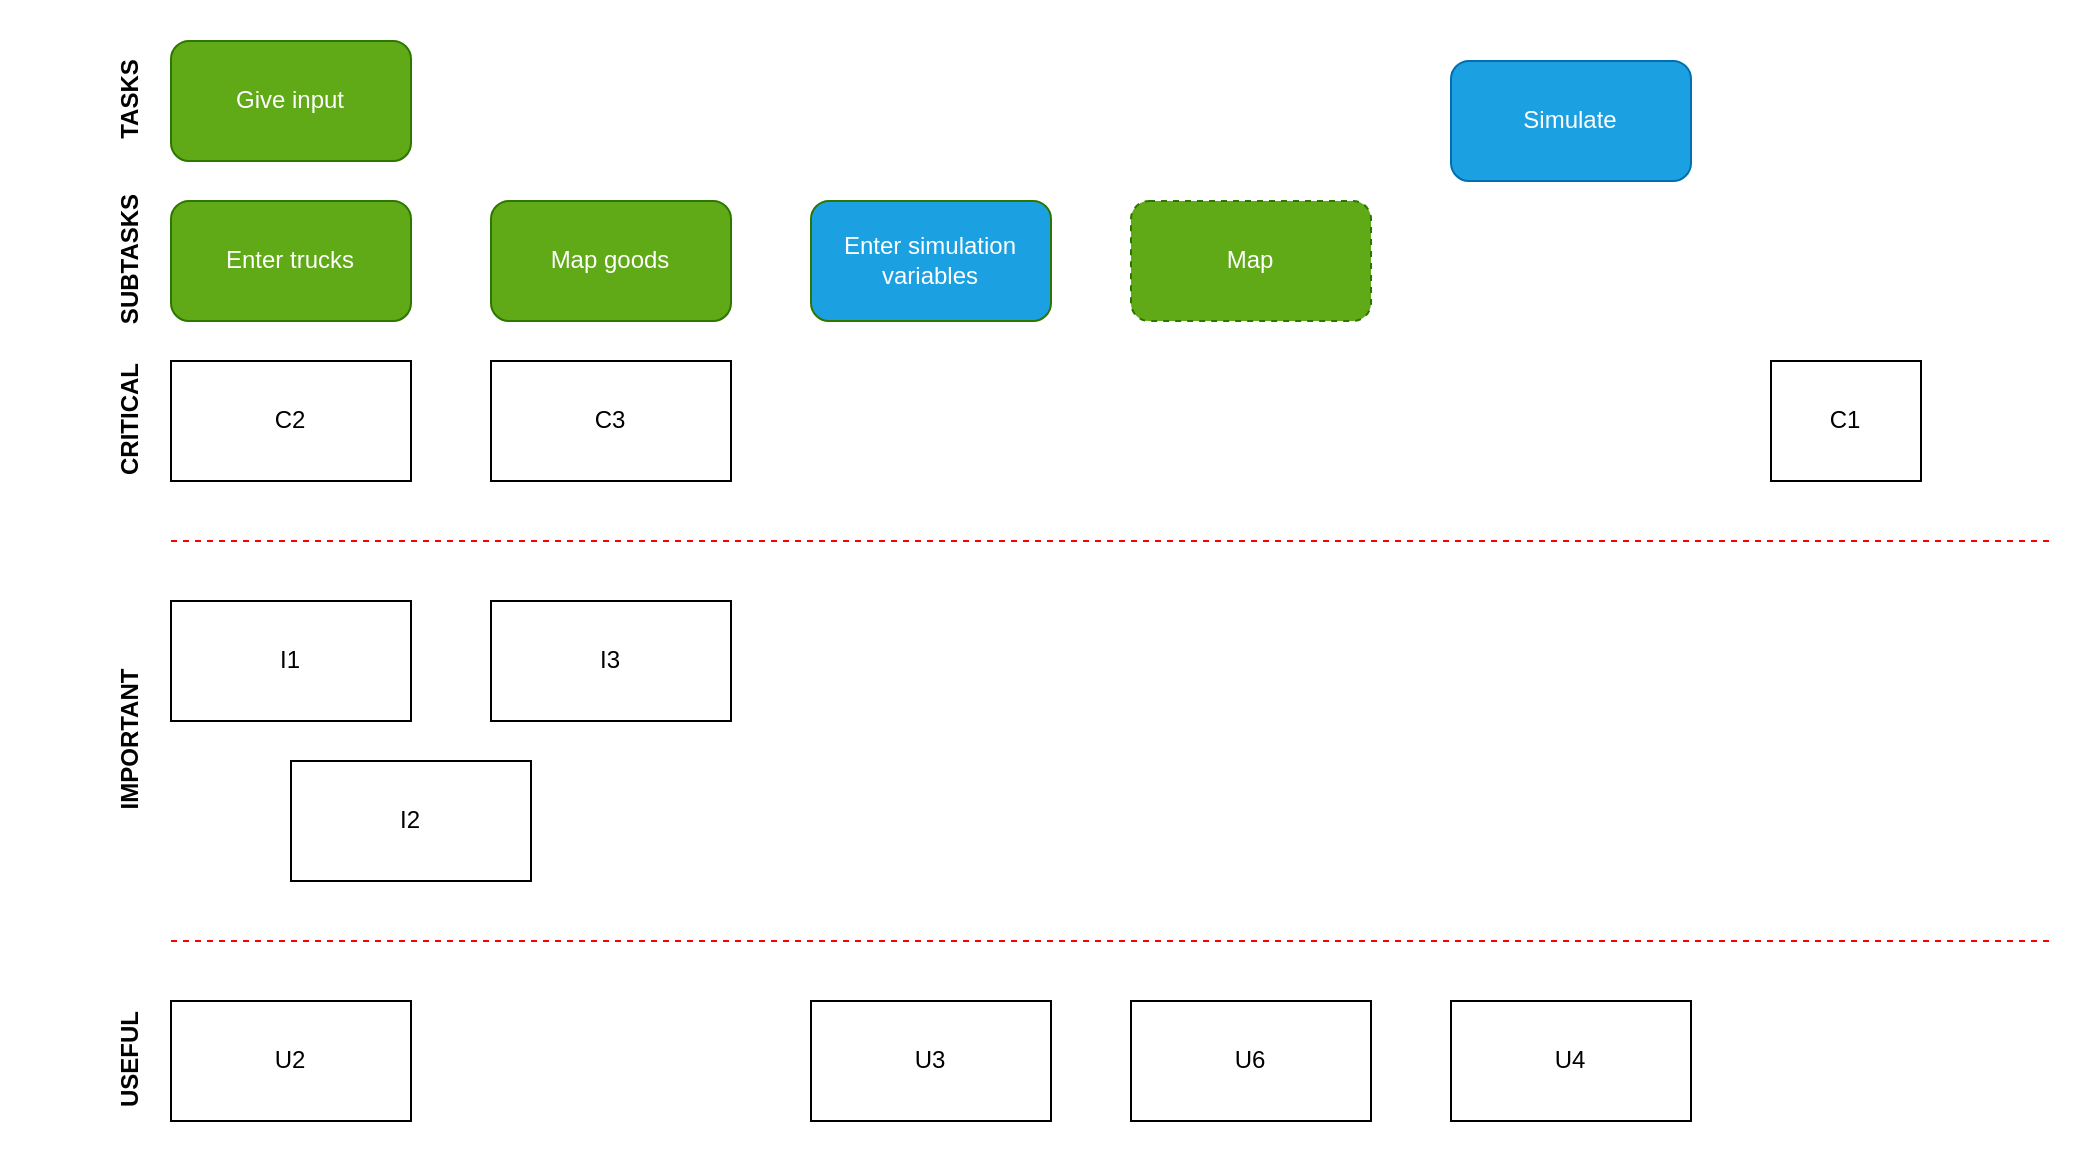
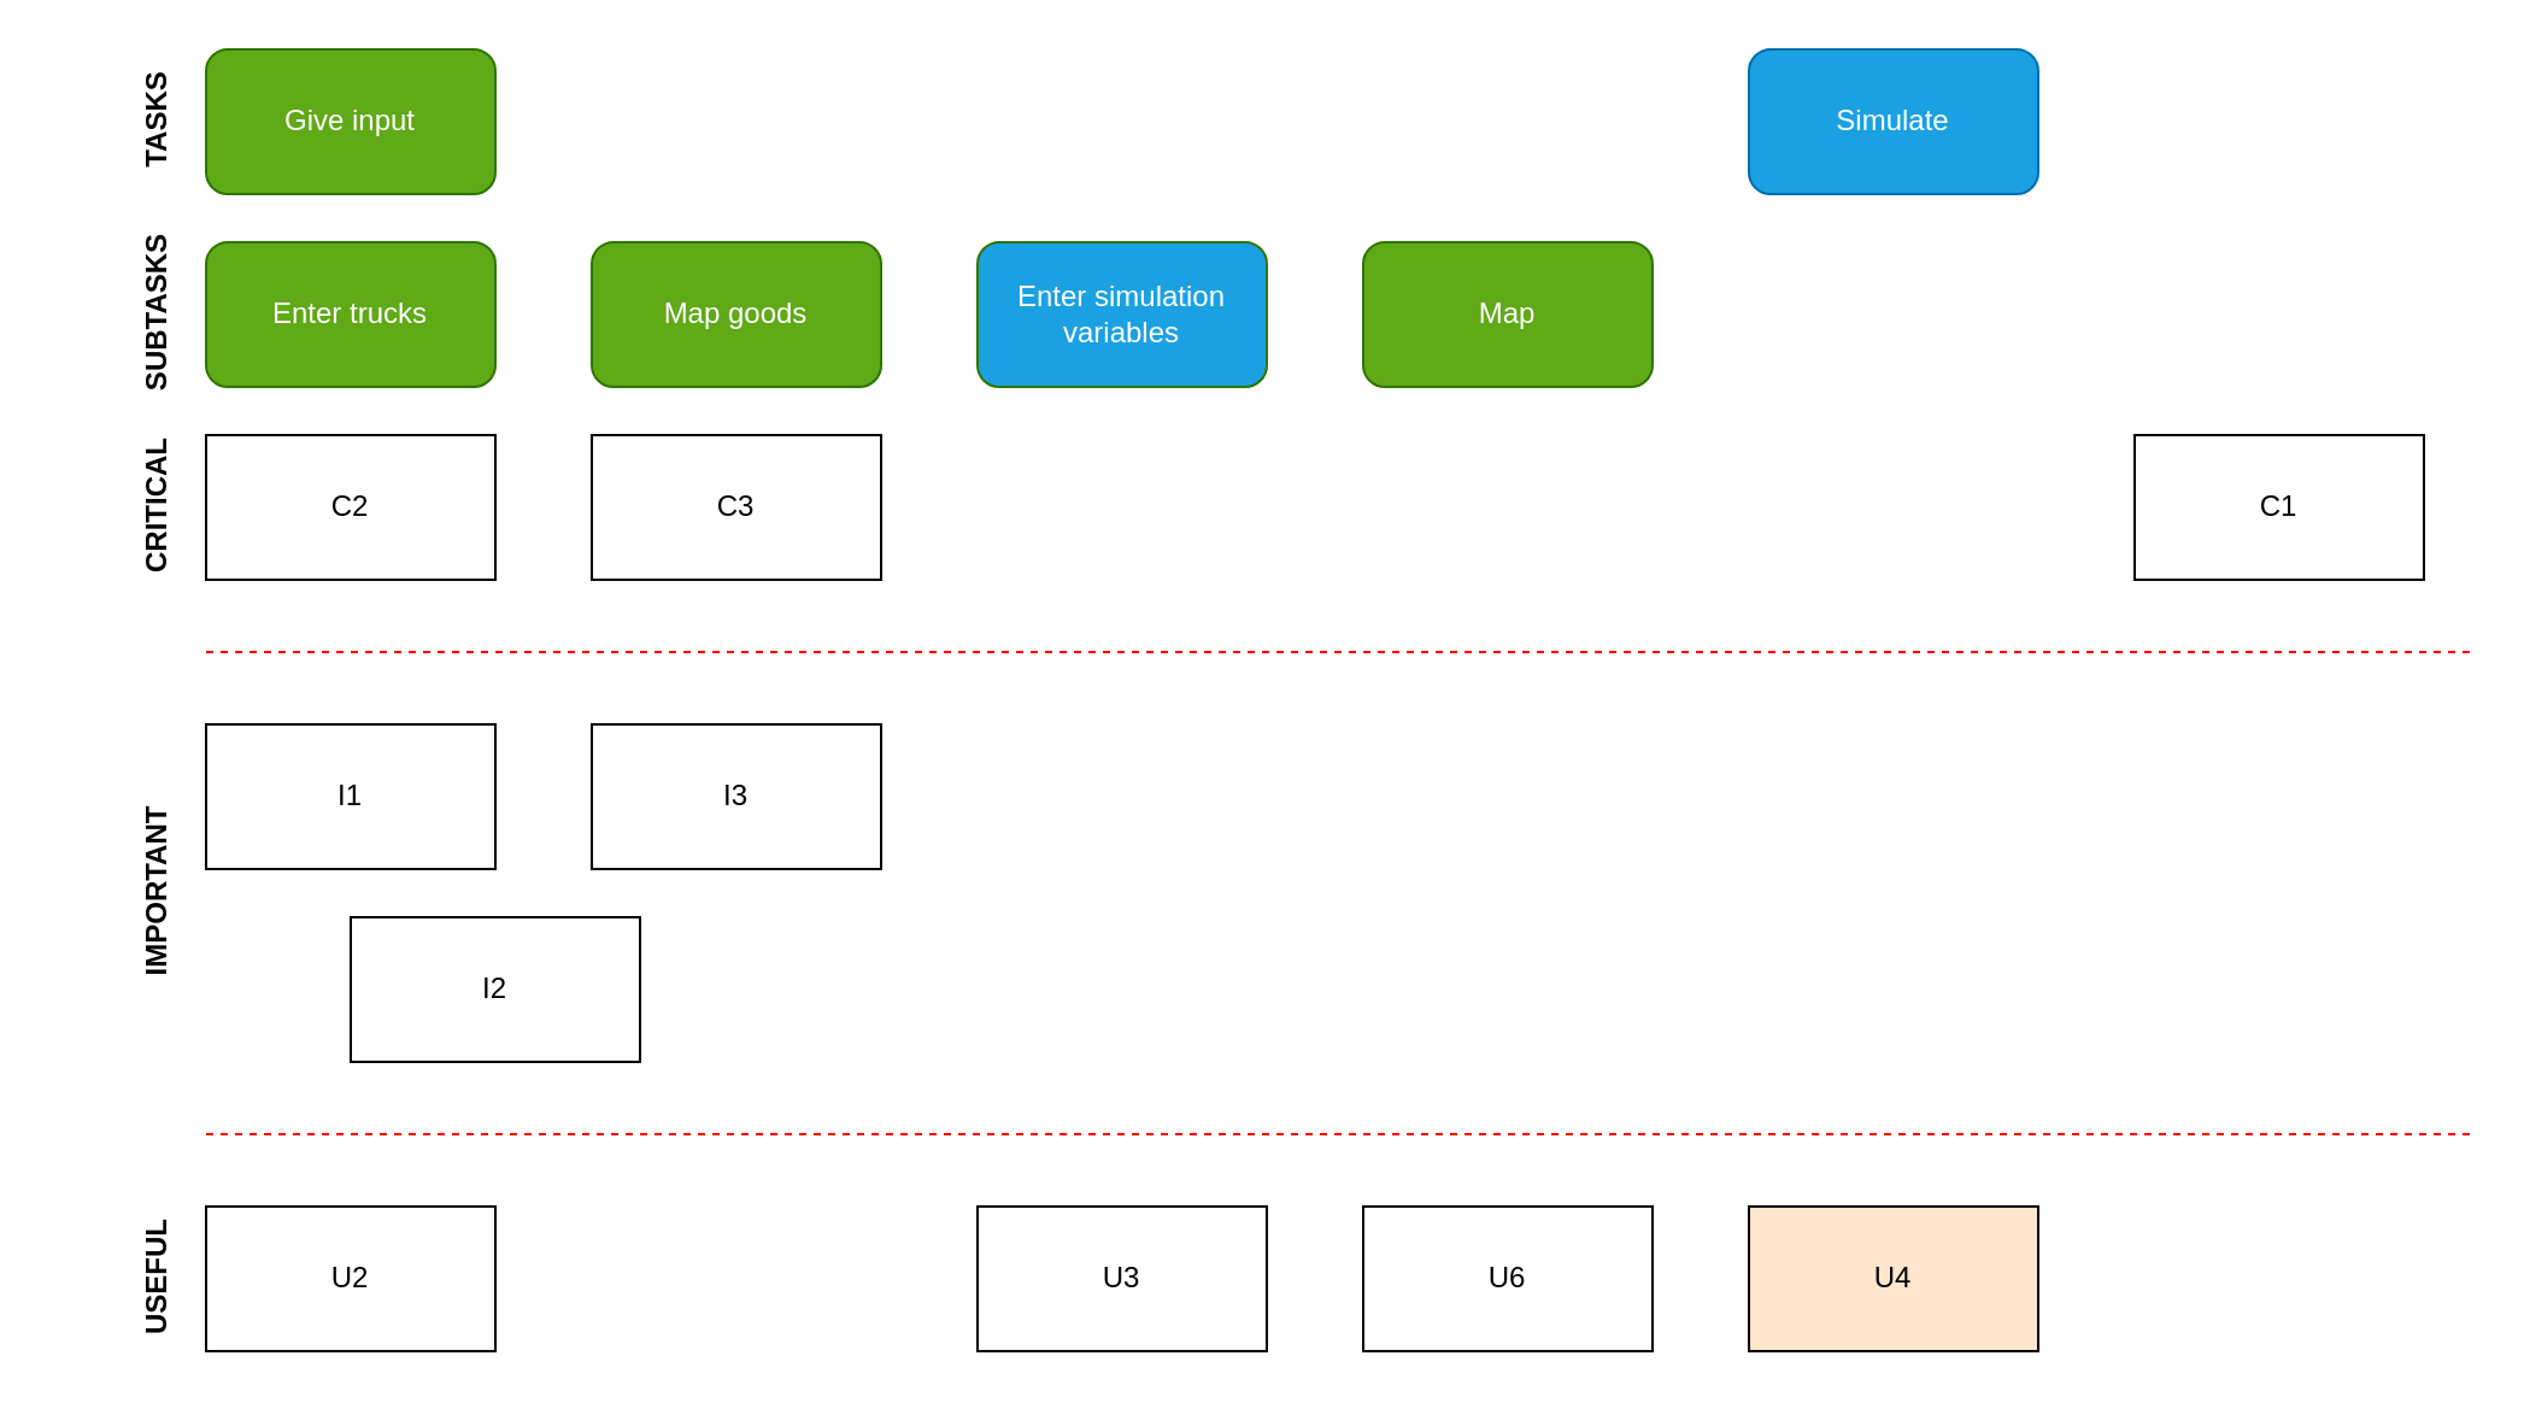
- <mxCell id="3" value="Simulate" style="rounded=1;whiteSpace=wrap;html=1;fillColor=#1ba1e2;strokeColor=#006EAF;fontColor=#ffffff;" vertex="1" parent="1"><mxGeometry x="725" y="30" width="120" height="60" as="geometry" /></mxCell>
+ <mxCell id="3" value="Simulate" style="rounded=1;whiteSpace=wrap;html=1;fillColor=#1ba1e2;strokeColor=#006EAF;fontColor=#ffffff;" vertex="1" parent="1"><mxGeometry x="725" y="20" width="120" height="60" as="geometry" /></mxCell>
- <mxCell id="16" value="Map" style="rounded=1;whiteSpace=wrap;html=1;fillColor=#60a917;strokeColor=#2D7600;fontColor=#ffffff;dashed=1;" vertex="1" parent="1"><mxGeometry x="565" y="100" width="120" height="60" as="geometry" /></mxCell>
+ <mxCell id="16" value="Map" style="rounded=1;whiteSpace=wrap;html=1;fillColor=#60a917;strokeColor=#2D7600;fontColor=#ffffff;" vertex="1" parent="1"><mxGeometry x="565" y="100" width="120" height="60" as="geometry" /></mxCell>
- <mxCell id="9" value="C1" style="rounded=0;whiteSpace=wrap;html=1;" vertex="1" parent="1"><mxGeometry x="885" y="180" width="75" height="60" as="geometry" /></mxCell>
+ <mxCell id="9" value="C1" style="rounded=0;whiteSpace=wrap;html=1;" vertex="1" parent="1"><mxGeometry x="885" y="180" width="120" height="60" as="geometry" /></mxCell>
- <mxCell id="19" value="U4" style="rounded=0;whiteSpace=wrap;html=1;" vertex="1" parent="1"><mxGeometry x="725" y="500" width="120" height="60" as="geometry" /></mxCell>
+ <mxCell id="19" value="U4" style="rounded=0;whiteSpace=wrap;html=1;fillColor=#ffe6cc;" vertex="1" parent="1"><mxGeometry x="725" y="500" width="120" height="60" as="geometry" /></mxCell>
